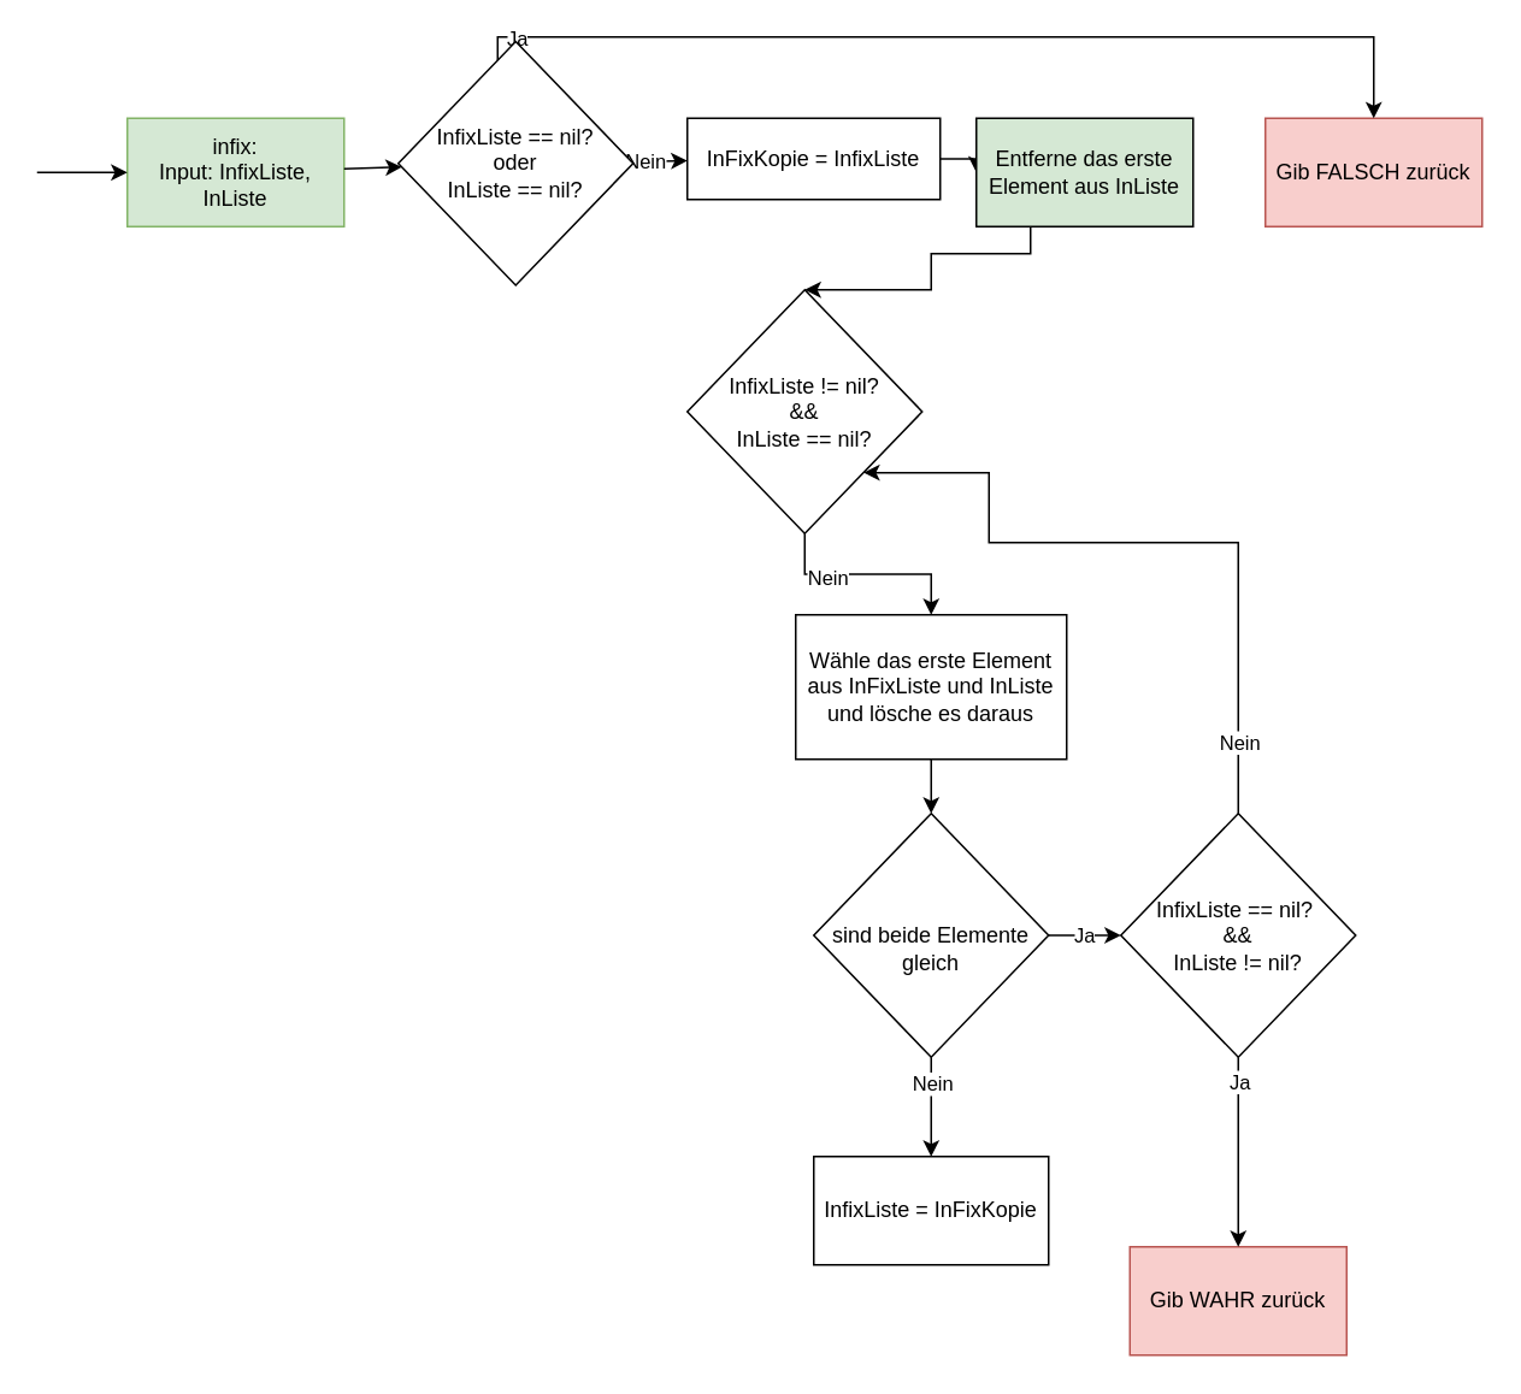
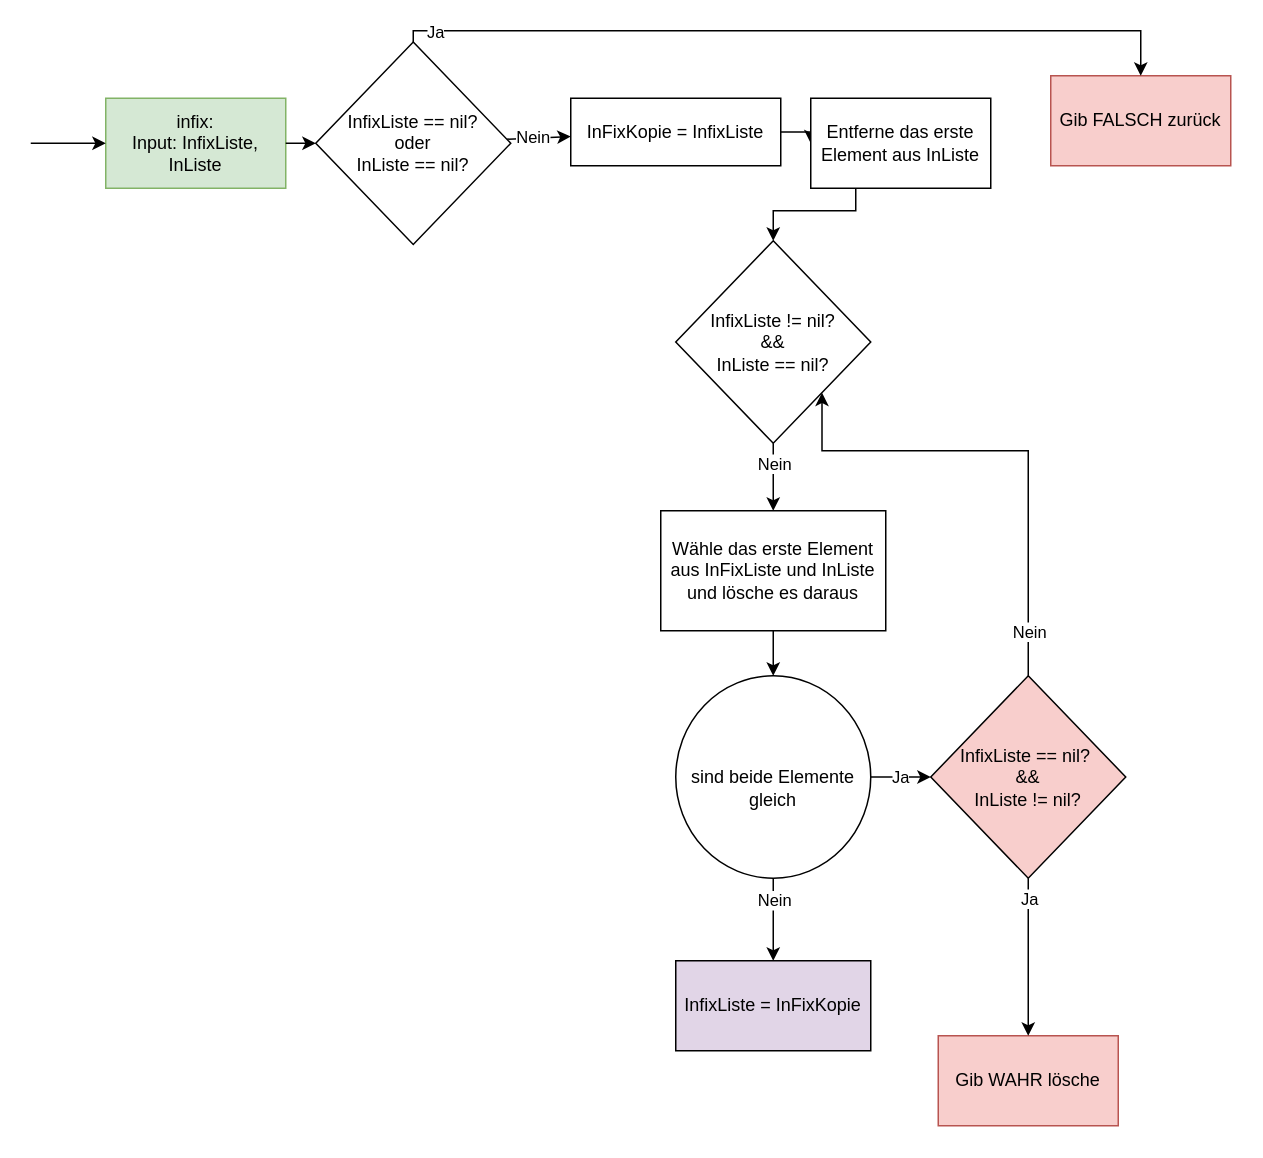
- <mxCell id="24" value="InfixListe == nil? &lt;br&gt;oder&lt;br&gt;InListe == nil?" style="rhombus;whiteSpace=wrap;html=1;" parent="1" vertex="1"><mxGeometry x="220" y="22.5" width="130" height="135" as="geometry" /></mxCell>
+ <mxCell id="24" value="InfixListe == nil? &lt;br&gt;oder&lt;br&gt;InListe == nil?" style="rhombus;whiteSpace=wrap;html=1;" parent="1" vertex="1"><mxGeometry x="210" y="27.5" width="130" height="135" as="geometry" /></mxCell>
- <mxCell id="20" value="Entferne das erste Element aus InListe" style="rounded=0;whiteSpace=wrap;html=1;fillColor=#d5e8d4;" parent="1" vertex="1"><mxGeometry x="540" y="65" width="120" height="60" as="geometry" /></mxCell>
+ <mxCell id="20" value="Entferne das erste Element aus InListe" style="rounded=0;whiteSpace=wrap;html=1;" parent="1" vertex="1"><mxGeometry x="540" y="65" width="120" height="60" as="geometry" /></mxCell>
- <mxCell id="4" value="Gib FALSCH zurück" style="rounded=0;whiteSpace=wrap;html=1;fillColor=#f8cecc;strokeColor=#b85450;" parent="1" vertex="1"><mxGeometry x="700" y="65" width="120" height="60" as="geometry" /></mxCell>
+ <mxCell id="4" value="Gib FALSCH zurück" style="rounded=0;whiteSpace=wrap;html=1;fillColor=#f8cecc;strokeColor=#b85450;" parent="1" vertex="1"><mxGeometry x="700" y="50" width="120" height="60" as="geometry" /></mxCell>
- <mxCell id="14" value="InfixListe != nil? &lt;br&gt;&amp;amp;&amp;amp;&lt;br&gt;InListe == nil?" style="rhombus;whiteSpace=wrap;html=1;" parent="1" vertex="1"><mxGeometry x="380" y="160" width="130" height="135" as="geometry" /></mxCell>
+ <mxCell id="14" value="InfixListe != nil? &lt;br&gt;&amp;amp;&amp;amp;&lt;br&gt;InListe == nil?" style="rhombus;whiteSpace=wrap;html=1;" parent="1" vertex="1"><mxGeometry x="450" y="160" width="130" height="135" as="geometry" /></mxCell>
- <mxCell id="11" value="&lt;br&gt;sind beide Elemente gleich" style="rhombus;whiteSpace=wrap;html=1;" parent="1" vertex="1"><mxGeometry x="450" y="450" width="130" height="135" as="geometry" /></mxCell>
+ <mxCell id="11" value="&lt;br&gt;sind beide Elemente gleich" style="ellipse;whiteSpace=wrap;html=1;" parent="1" vertex="1"><mxGeometry x="450" y="450" width="130" height="135" as="geometry" /></mxCell>
- <mxCell id="30" value="InfixListe == nil?&amp;nbsp;&lt;br&gt;&amp;amp;&amp;amp;&lt;br&gt;InListe != nil?" style="rhombus;whiteSpace=wrap;html=1;" parent="1" vertex="1"><mxGeometry x="620" y="450" width="130" height="135" as="geometry" /></mxCell>
+ <mxCell id="30" value="InfixListe == nil?&amp;nbsp;&lt;br&gt;&amp;amp;&amp;amp;&lt;br&gt;InListe != nil?" style="rhombus;whiteSpace=wrap;html=1;fillColor=#f8cecc;" parent="1" vertex="1"><mxGeometry x="620" y="450" width="130" height="135" as="geometry" /></mxCell>
- <mxCell id="31" value="InfixListe = InFixKopie" style="rounded=0;whiteSpace=wrap;html=1;" parent="1" vertex="1"><mxGeometry x="450" y="640" width="130" height="60" as="geometry" /></mxCell>
+ <mxCell id="31" value="InfixListe = InFixKopie" style="rounded=0;whiteSpace=wrap;html=1;fillColor=#e1d5e7;" parent="1" vertex="1"><mxGeometry x="450" y="640" width="130" height="60" as="geometry" /></mxCell>
- <mxCell id="21" value="Gib WAHR zurück" style="rounded=0;whiteSpace=wrap;html=1;fillColor=#f8cecc;strokeColor=#b85450;" parent="1" vertex="1"><mxGeometry x="625" y="690" width="120" height="60" as="geometry" /></mxCell>
+ <mxCell id="21" value="Gib WAHR lösche" style="rounded=0;whiteSpace=wrap;html=1;fillColor=#f8cecc;strokeColor=#b85450;" parent="1" vertex="1"><mxGeometry x="625" y="690" width="120" height="60" as="geometry" /></mxCell>
